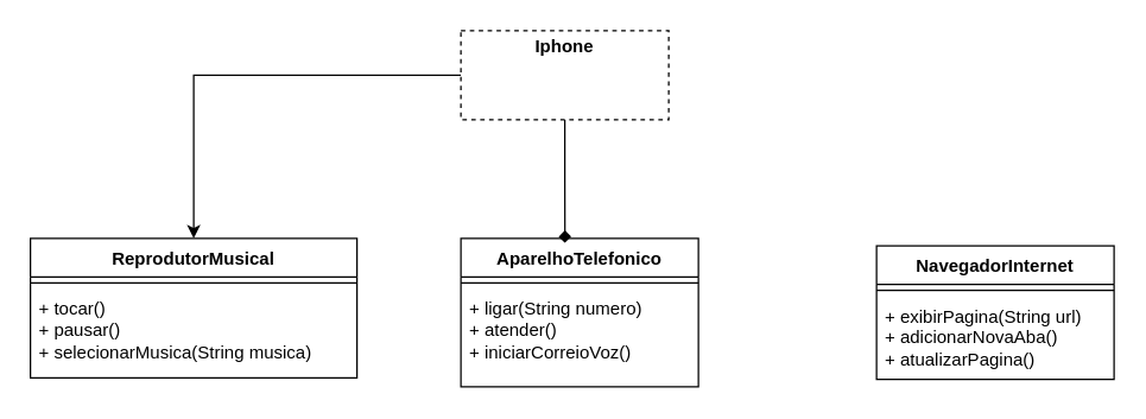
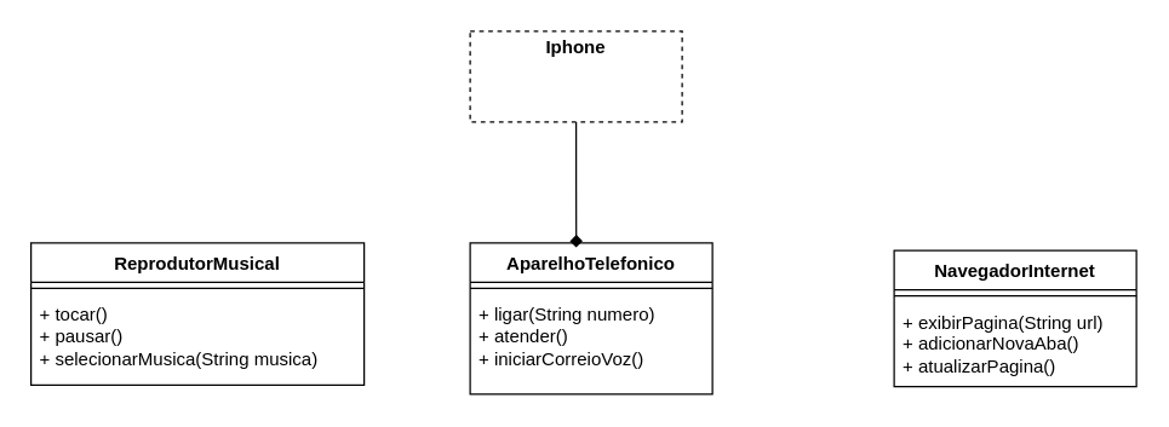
- <mxCell id="2" style="edgeStyle=orthogonalEdgeStyle;rounded=0;orthogonalLoop=1;jettySize=auto;html=1;exitX=0;exitY=0.5;exitDx=0;exitDy=0;" edge="1" parent="1" source="3" target="4"><mxGeometry relative="1" as="geometry" /></mxCell>
